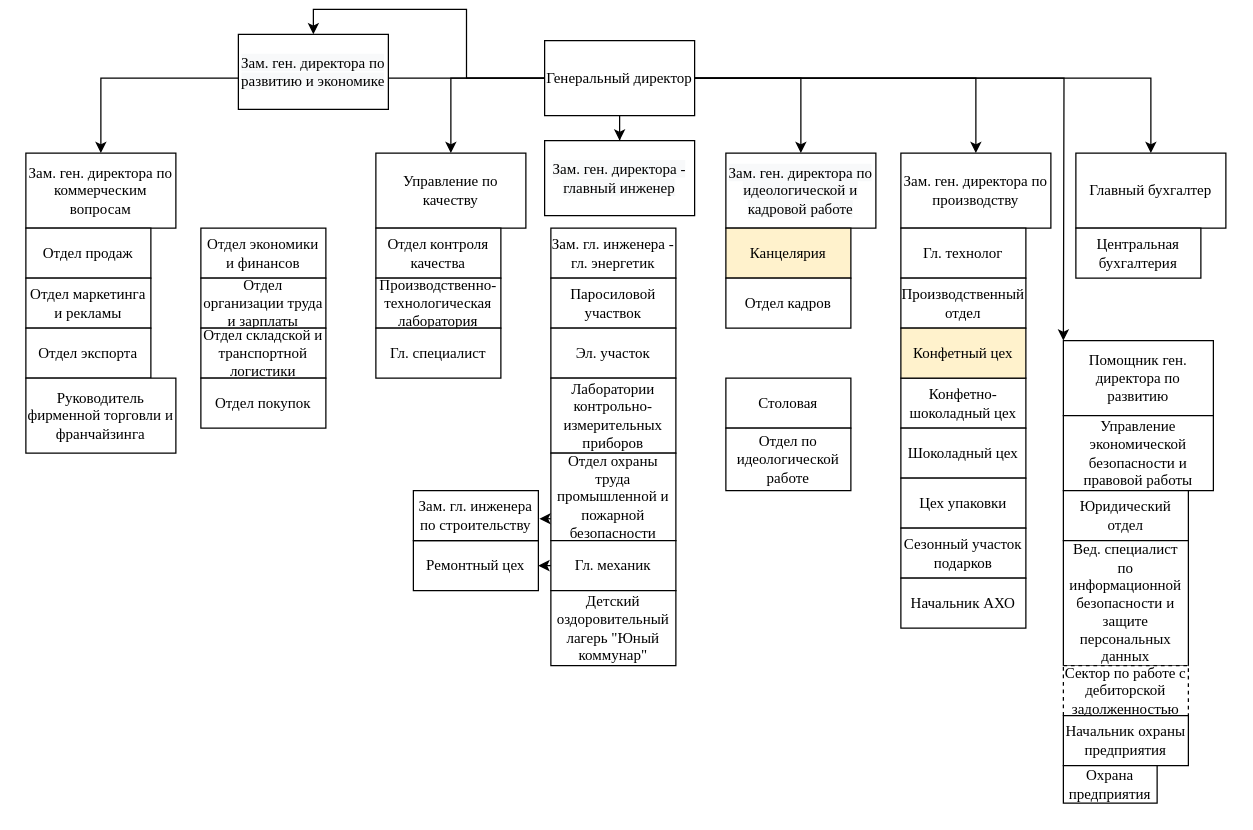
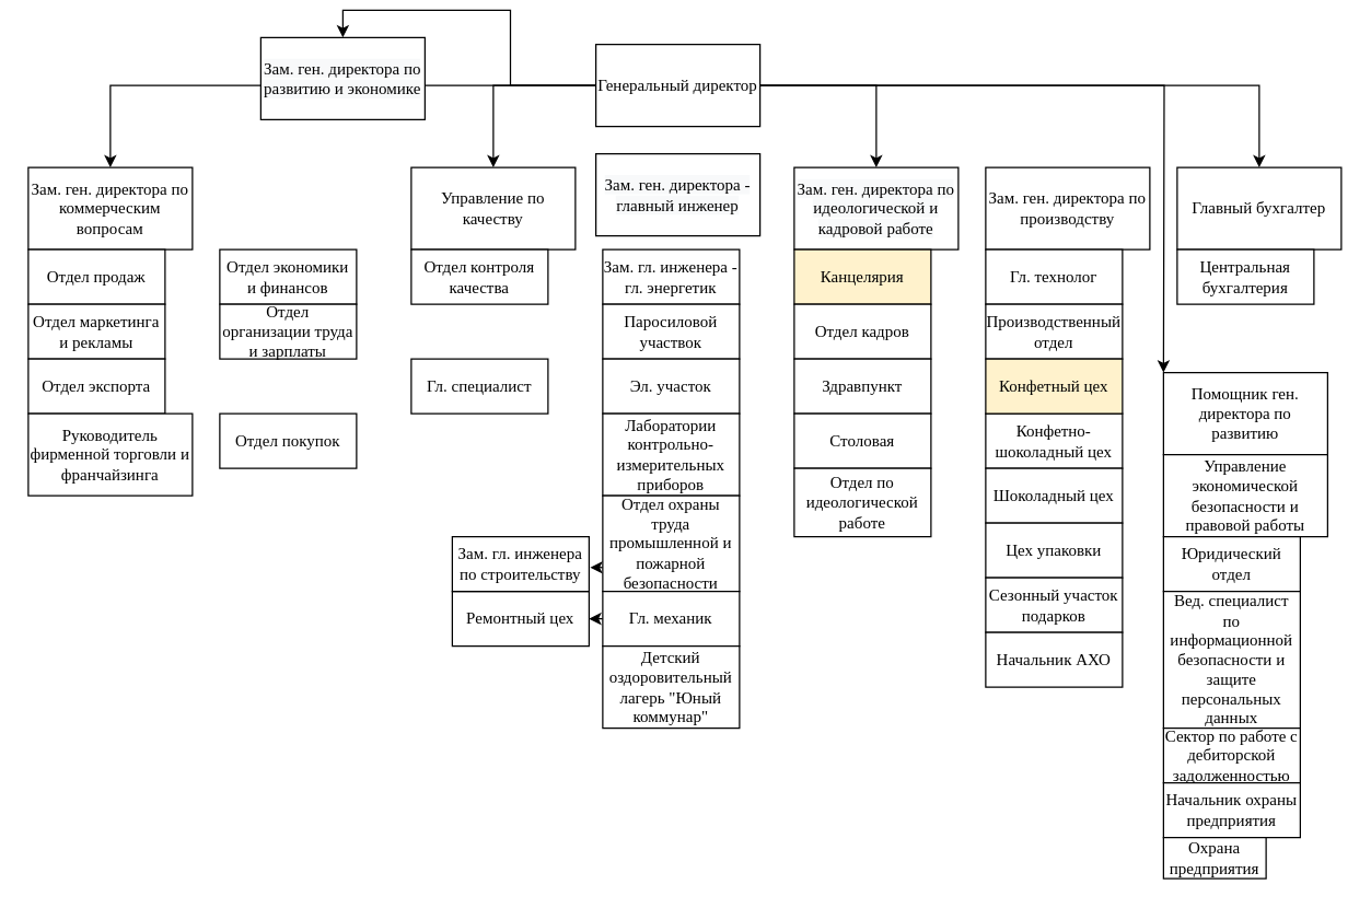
- <mxCell id="7" style="edgeStyle=orthogonalEdgeStyle;rounded=0;orthogonalLoop=1;jettySize=auto;html=1;entryX=0.5;entryY=0;entryDx=0;entryDy=0;fontFamily=Times New Roman;fontSize=12;" edge="1" parent="1" source="10" target="16"><mxGeometry relative="1" as="geometry" /></mxCell>
- <mxCell id="2" value="" style="edgeStyle=orthogonalEdgeStyle;rounded=0;orthogonalLoop=1;jettySize=auto;html=1;entryX=0.5;entryY=0;entryDx=0;entryDy=0;fontFamily=Times New Roman;fontSize=12;" edge="1" parent="1" source="10" target="14"><mxGeometry relative="1" as="geometry" /></mxCell>
- <mxCell id="27" value="Производственно-технологическая лаборатория" style="rounded=0;whiteSpace=wrap;html=1;fontFamily=Times New Roman;fontSize=12;" vertex="1" parent="1"><mxGeometry x="300" y="215" width="100" height="40" as="geometry" /></mxCell>
- <mxCell id="24" value="Отдел складской и транспортной логистики" style="rounded=0;whiteSpace=wrap;html=1;fontFamily=Times New Roman;fontSize=12;" vertex="1" parent="1"><mxGeometry x="160" y="255" width="100" height="40" as="geometry" /></mxCell>
+ <mxCell id="42" value="Здравпункт" style="rounded=0;whiteSpace=wrap;html=1;fontFamily=Times New Roman;fontSize=12;" vertex="1" parent="1"><mxGeometry x="580" y="255" width="100" height="40" as="geometry" /></mxCell>
- <mxCell id="58" value="Сектор по работе с дебиторской задолженностью" style="rounded=0;whiteSpace=wrap;html=1;fontFamily=Times New Roman;fontSize=12;dashed=1;" vertex="1" parent="1"><mxGeometry x="850" y="525" width="100" height="40" as="geometry" /></mxCell>
+ <mxCell id="58" value="Сектор по работе с дебиторской задолженностью" style="rounded=0;whiteSpace=wrap;html=1;fontFamily=Times New Roman;fontSize=12;" vertex="1" parent="1"><mxGeometry x="850" y="525" width="100" height="40" as="geometry" /></mxCell>
